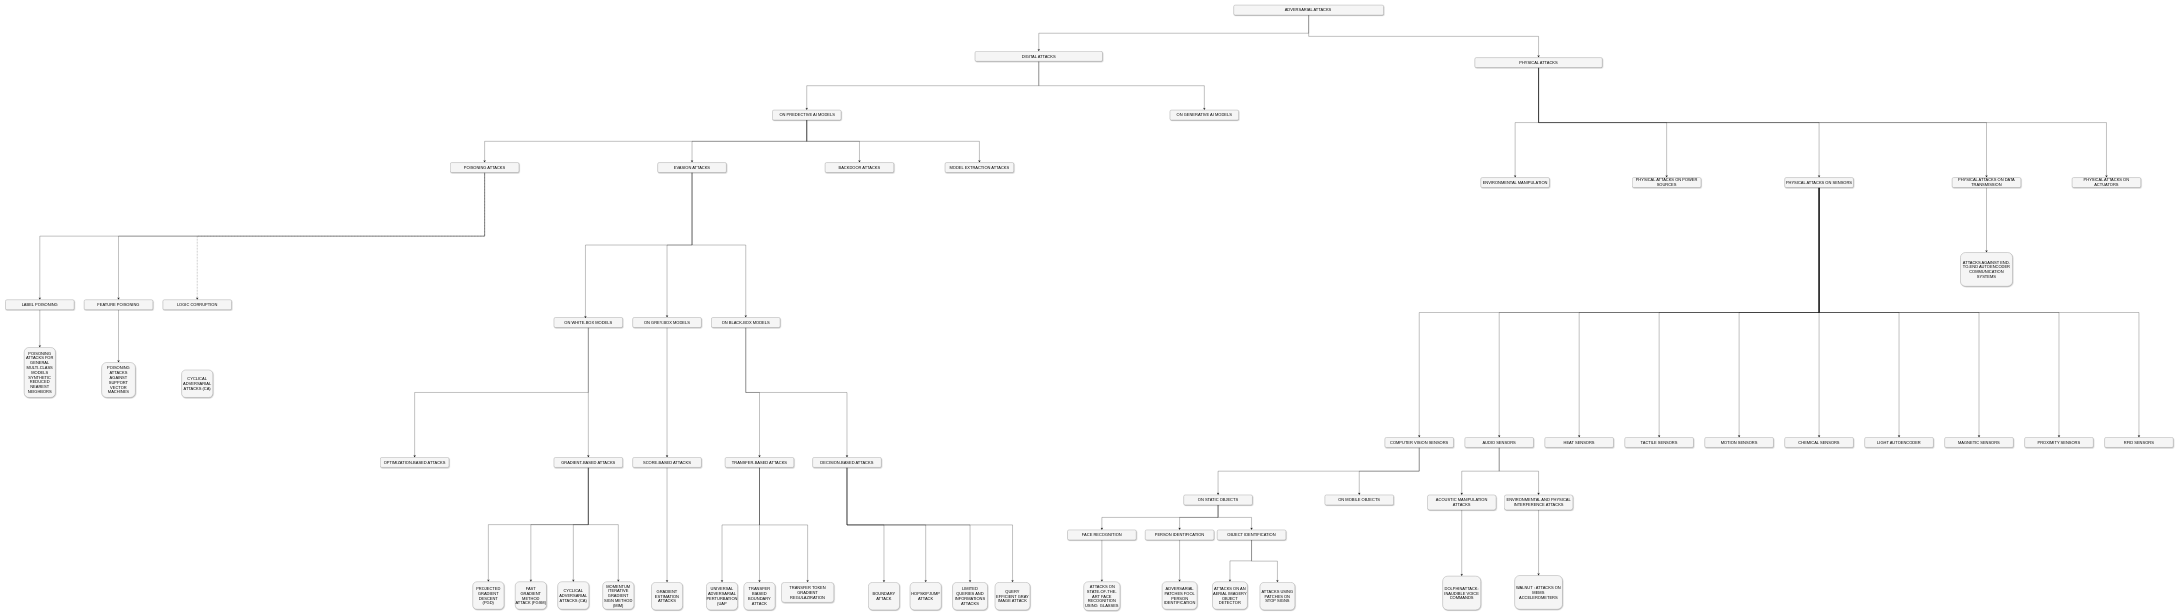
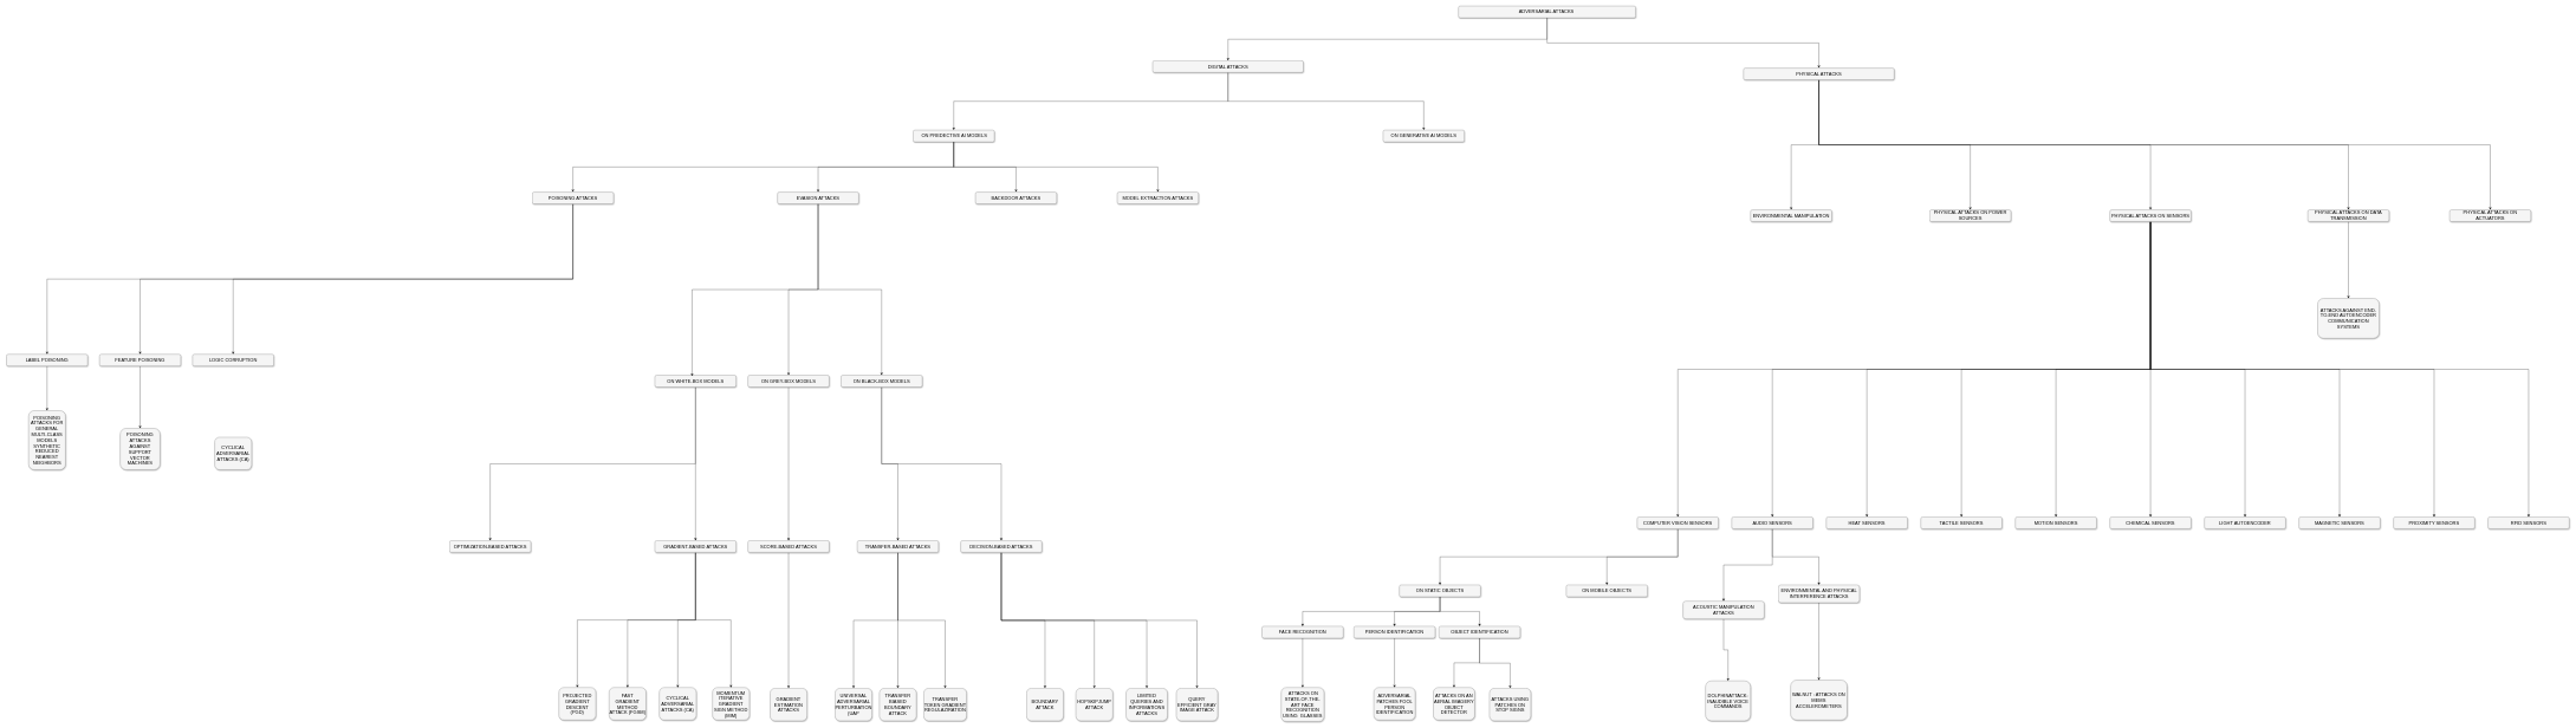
- <mxCell id="16" style="edgeStyle=orthogonalEdgeStyle;rounded=0;orthogonalLoop=1;jettySize=auto;html=1;exitX=0.5;exitY=1;exitDx=0;exitDy=0;entryX=0.5;entryY=0;entryDx=0;entryDy=0;dashed=1;" edge="1" parent="1" source="17" target="124"><mxGeometry relative="1" as="geometry" /></mxCell>
+ <mxCell id="16" style="edgeStyle=orthogonalEdgeStyle;rounded=0;orthogonalLoop=1;jettySize=auto;html=1;exitX=0.5;exitY=1;exitDx=0;exitDy=0;entryX=0.5;entryY=0;entryDx=0;entryDy=0;" edge="1" parent="1" source="17" target="124"><mxGeometry relative="1" as="geometry" /></mxCell>
- <mxCell id="116" value="ACOUSTIC MANIPULATION ATTACKS" style="whiteSpace=wrap;html=1;rounded=1;shadow=1;strokeWidth=1;fontSize=16;align=center;fillColor=#f5f5f5;strokeColor=#666666;" parent="1" vertex="1"><mxGeometry x="5710" y="1980" width="275" height="60" as="geometry" /></mxCell>
+ <mxCell id="116" value="ACOUSTIC MANIPULATION ATTACKS" style="whiteSpace=wrap;html=1;rounded=1;shadow=1;strokeWidth=1;fontSize=16;align=center;fillColor=#f5f5f5;strokeColor=#666666;" parent="1" vertex="1"><mxGeometry x="5695" y="2035" width="275" height="60" as="geometry" /></mxCell>
- <mxCell id="62" value="TRANSFER TOKEN GRADIENT REGULAZIRATION" style="whiteSpace=wrap;html=1;rounded=1;shadow=1;strokeWidth=1;fontSize=16;align=center;fillColor=#f5f5f5;strokeColor=#666666;" parent="1" vertex="1"><mxGeometry x="3125" y="2330" width="210" height="80" as="geometry" /></mxCell>
+ <mxCell id="62" value="TRANSFER TOKEN GRADIENT REGULAZIRATION" style="whiteSpace=wrap;html=1;rounded=1;shadow=1;strokeWidth=1;fontSize=16;align=center;fillColor=#f5f5f5;strokeColor=#666666;" parent="1" vertex="1"><mxGeometry x="3125" y="2330" width="145" height="110" as="geometry" /></mxCell>
